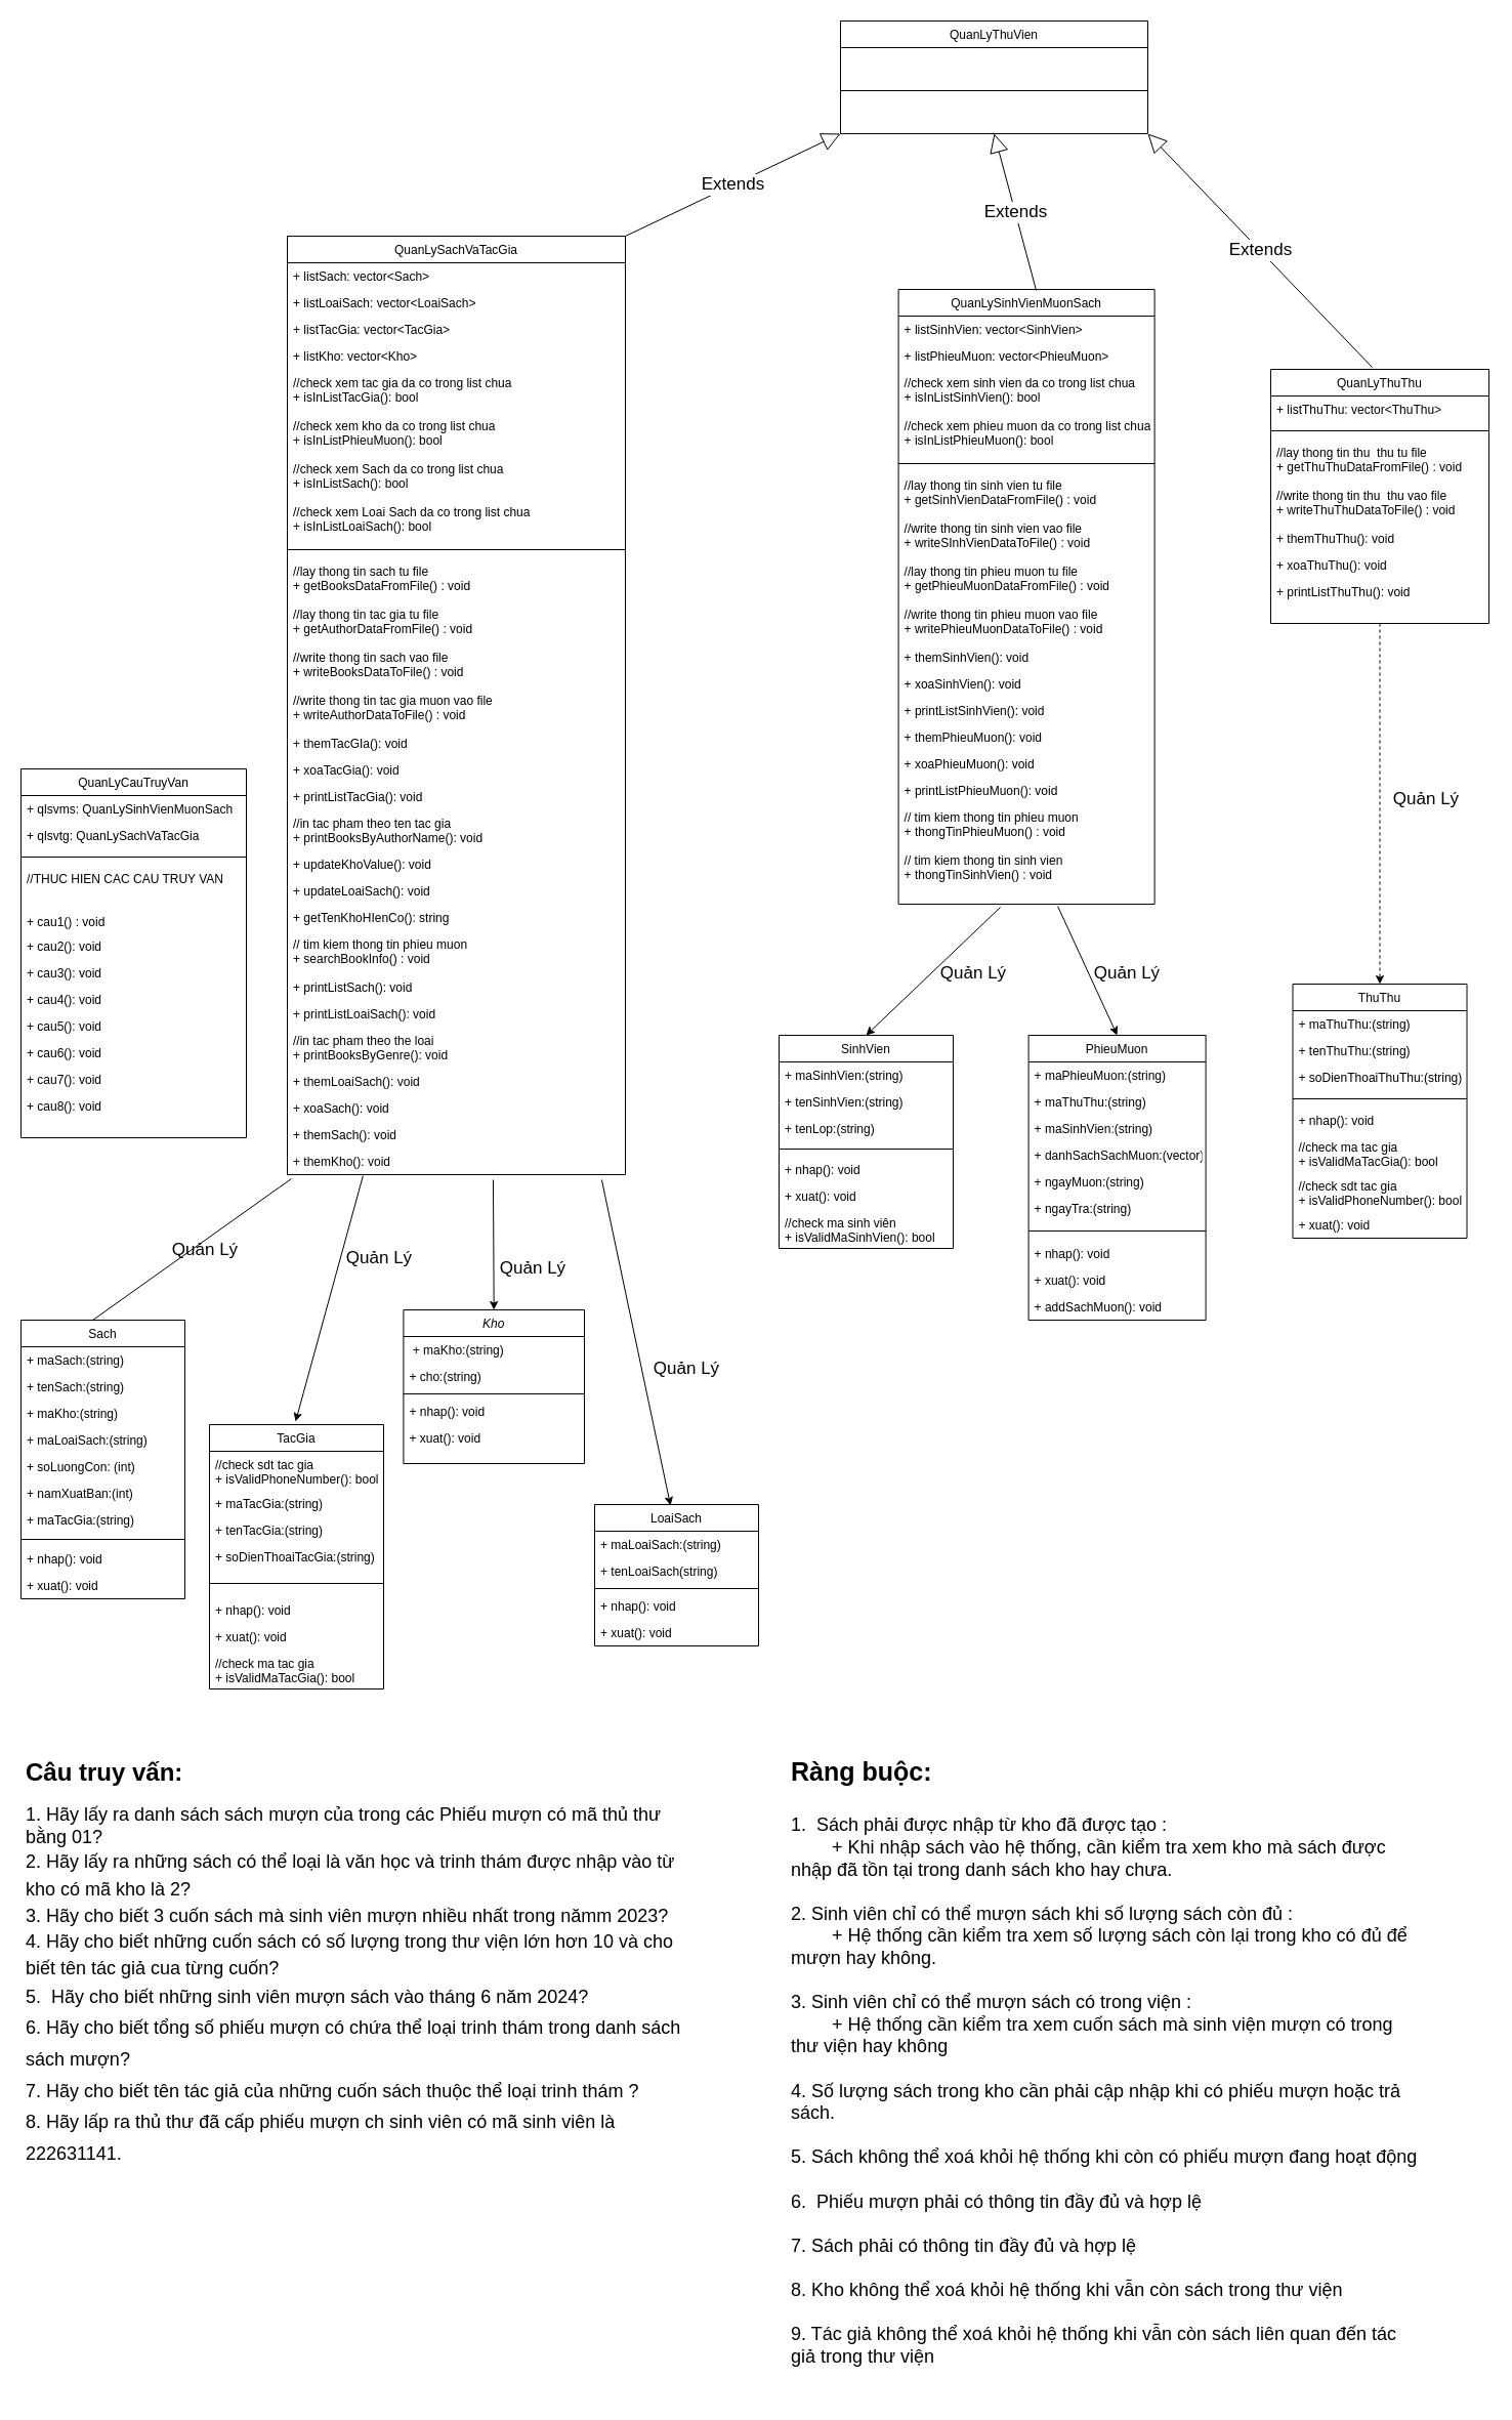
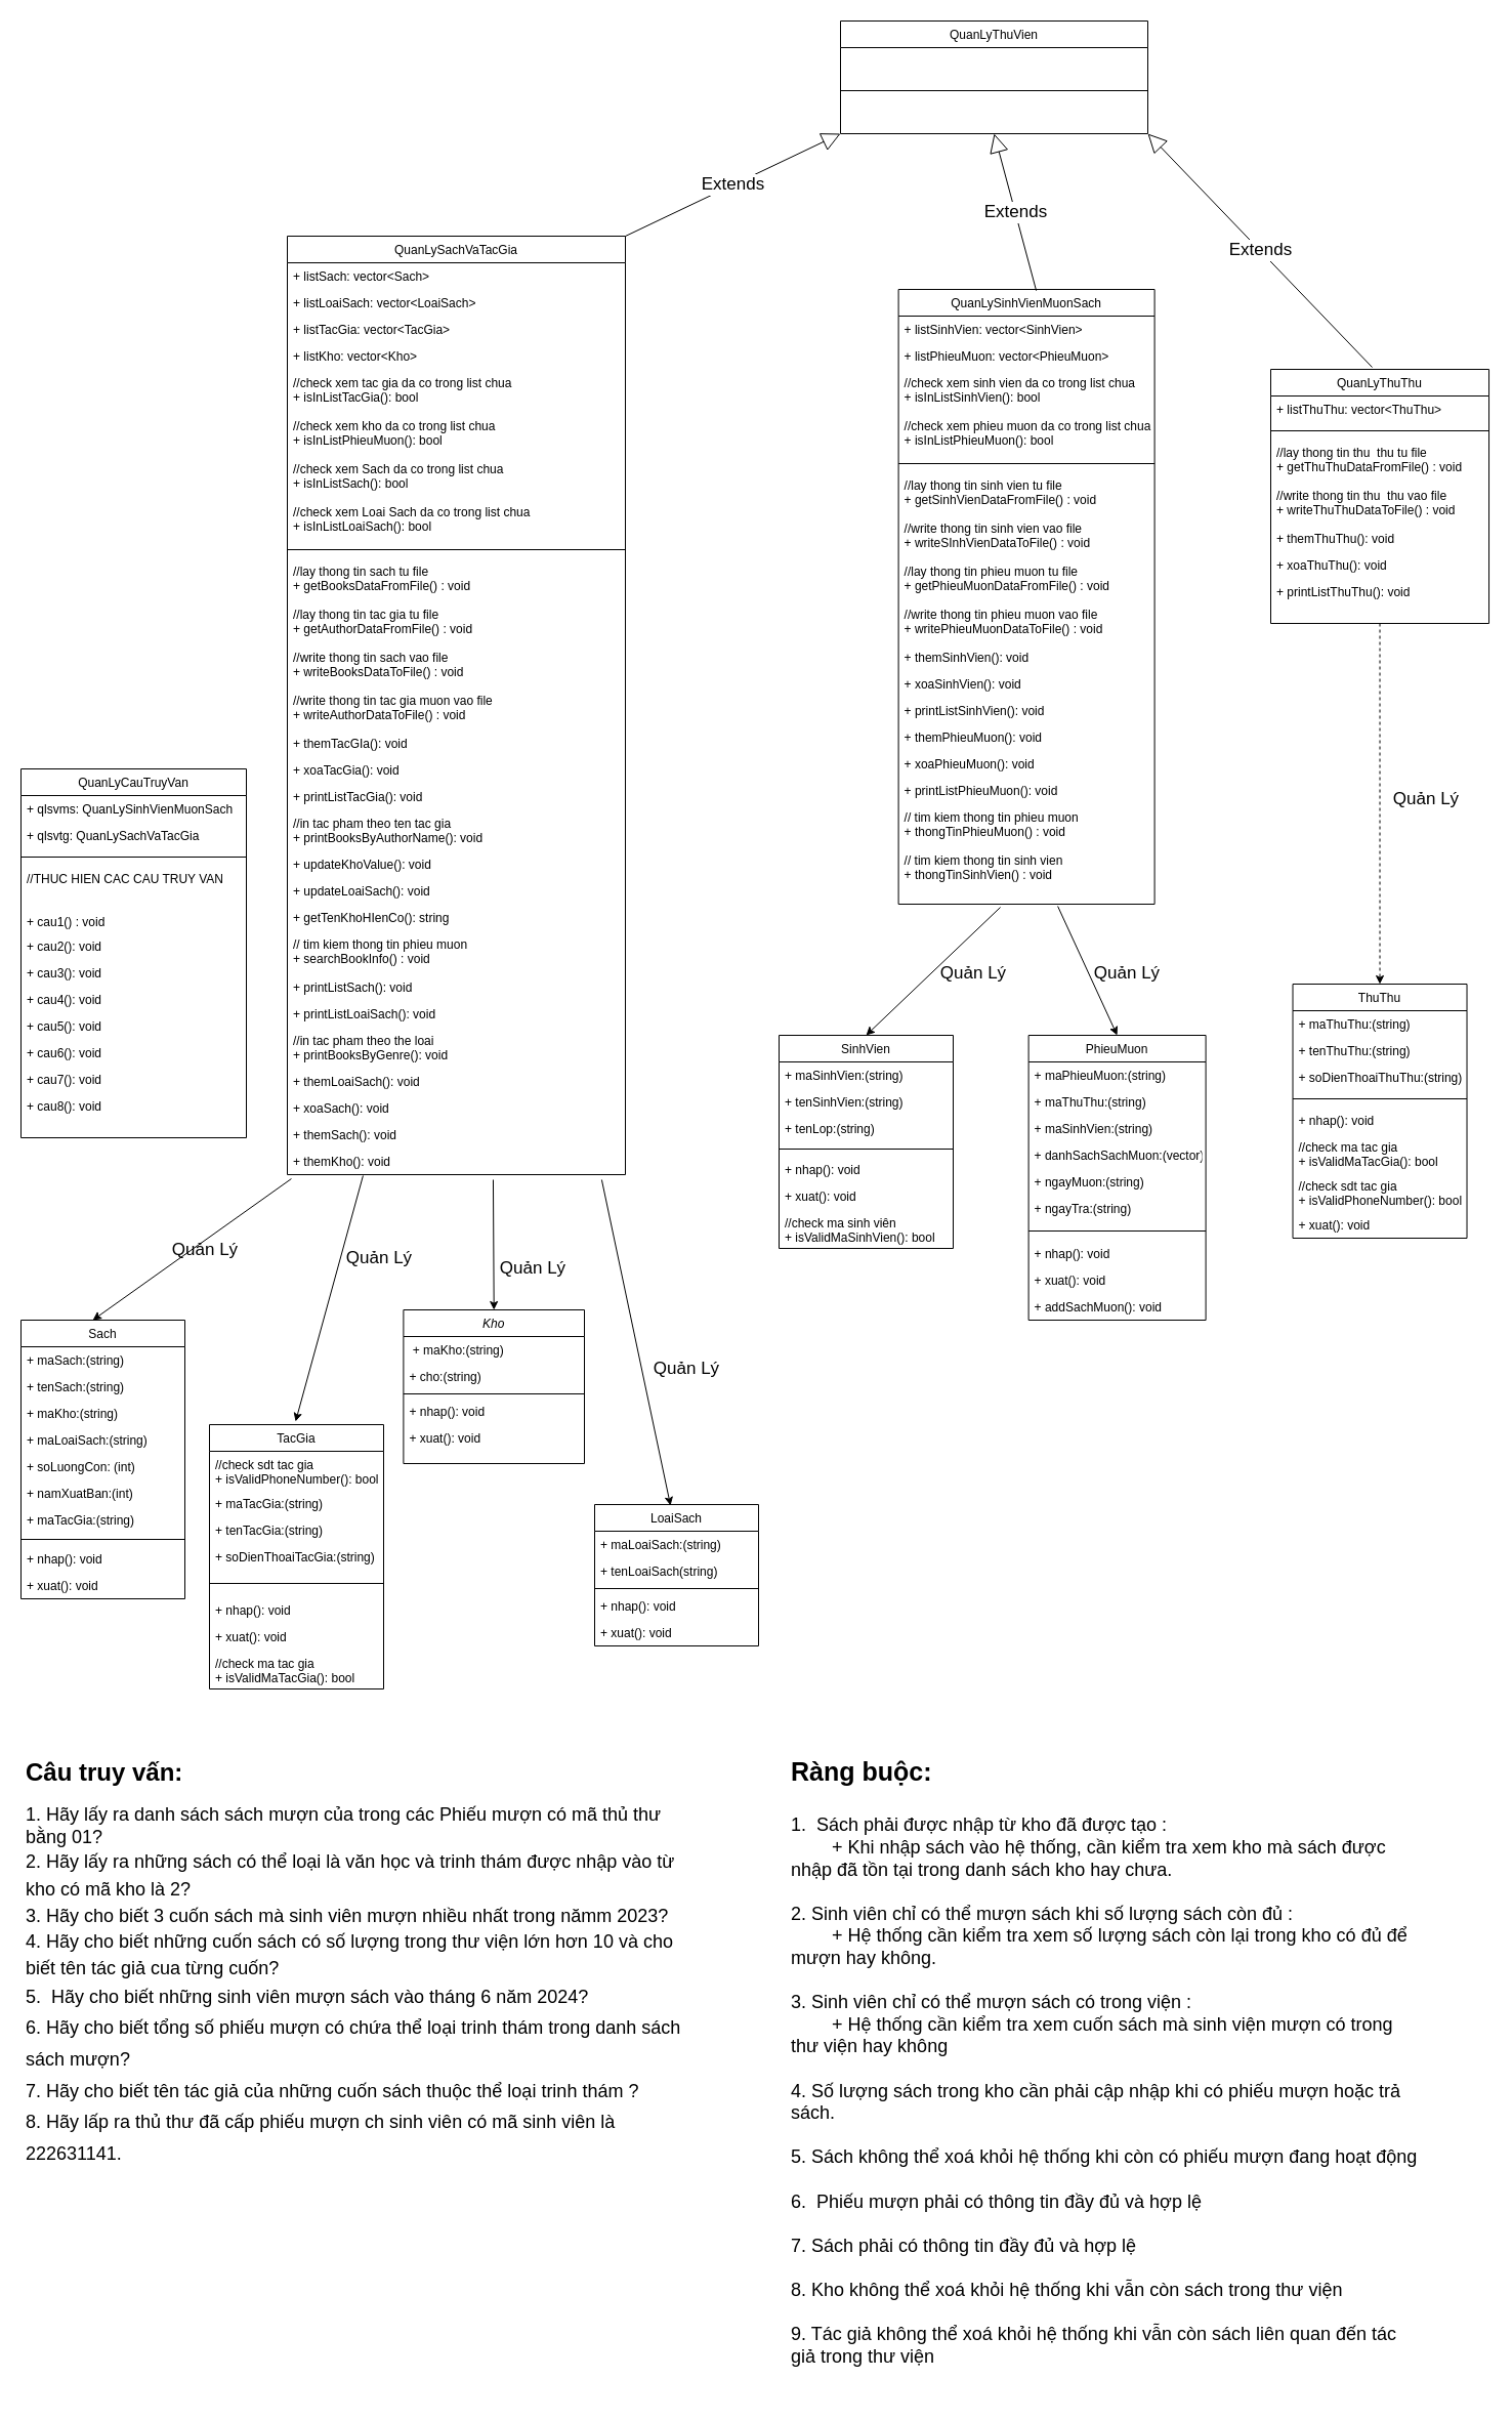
- <mxCell id="130" value="" style="endArrow=none;html=1;rounded=0;fontSize=17;entryX=0.438;entryY=0;entryDx=0;entryDy=0;entryPerimeter=0;exitX=0.012;exitY=1.154;exitDx=0;exitDy=0;exitPerimeter=0;" edge="1" parent="1" source="126" target="14"><mxGeometry width="50" height="50" relative="1" as="geometry"><mxPoint x="550" y="890" as="sourcePoint" /><mxPoint x="600" y="840" as="targetPoint" /></mxGeometry></mxCell>
+ <mxCell id="130" value="" style="endArrow=classic;html=1;rounded=0;fontSize=17;entryX=0.438;entryY=0;entryDx=0;entryDy=0;entryPerimeter=0;exitX=0.012;exitY=1.154;exitDx=0;exitDy=0;exitPerimeter=0;" edge="1" parent="1" source="126" target="14"><mxGeometry width="50" height="50" relative="1" as="geometry"><mxPoint x="550" y="890" as="sourcePoint" /><mxPoint x="600" y="840" as="targetPoint" /></mxGeometry></mxCell>
